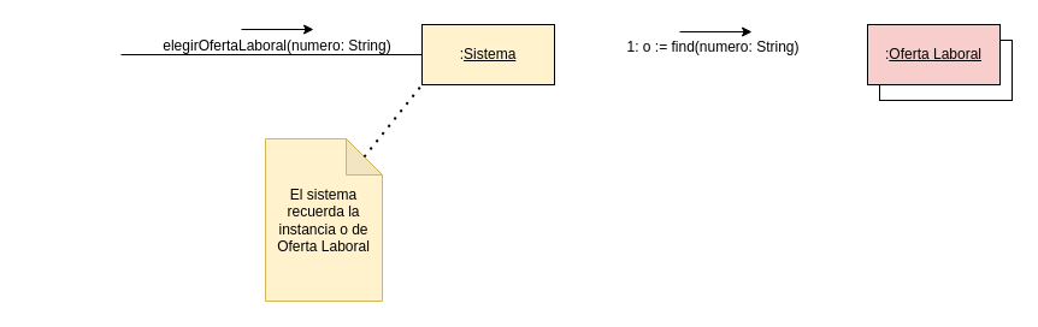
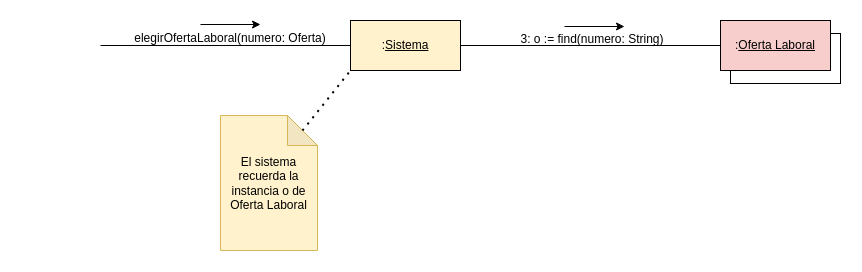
- <mxCell id="3" value="elegirOfertaLaboral(numero: String) " style="text;html=1;strokeColor=none;fillColor=none;align=center;verticalAlign=middle;whiteSpace=wrap;rounded=0;" vertex="1" parent="1"><mxGeometry x="20" y="23" width="420" height="30" as="geometry" /></mxCell>
+ <mxCell id="3" value="elegirOfertaLaboral(numero: Oferta) " style="text;html=1;strokeColor=none;fillColor=none;align=center;verticalAlign=middle;whiteSpace=wrap;rounded=0;" vertex="1" parent="1"><mxGeometry x="20" y="23" width="420" height="30" as="geometry" /></mxCell>
- <mxCell id="9" value="1: o := find(numero: String)" style="text;html=1;strokeColor=none;fillColor=none;align=center;verticalAlign=middle;whiteSpace=wrap;rounded=0;" vertex="1" parent="1"><mxGeometry x="477" y="24" width="230" height="30" as="geometry" /></mxCell>
+ <mxCell id="9" value="3: o := find(numero: String)" style="text;html=1;strokeColor=none;fillColor=none;align=center;verticalAlign=middle;whiteSpace=wrap;rounded=0;" vertex="1" parent="1"><mxGeometry x="477" y="24" width="230" height="30" as="geometry" /></mxCell>
+ <mxCell id="8" value="" style="endArrow=none;html=1;rounded=0;entryX=0;entryY=0.5;entryDx=0;entryDy=0;exitX=1;exitY=0.5;exitDx=0;exitDy=0;" edge="1" parent="1" source="7" target="6"><mxGeometry width="50" height="50" relative="1" as="geometry"><mxPoint x="490" y="53" as="sourcePoint" /><mxPoint x="540" y="3" as="targetPoint" /></mxGeometry></mxCell>
